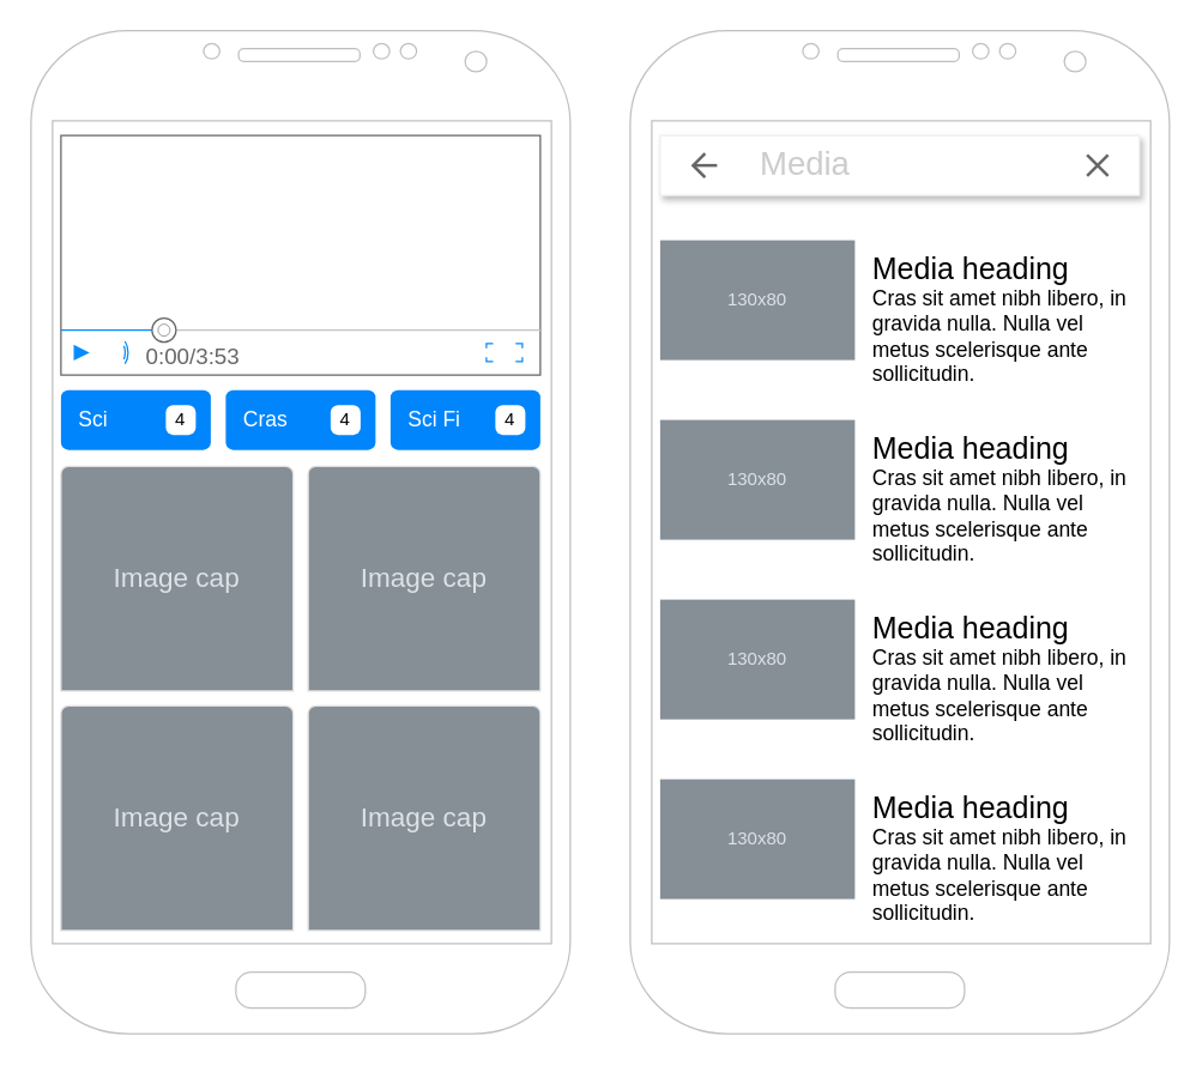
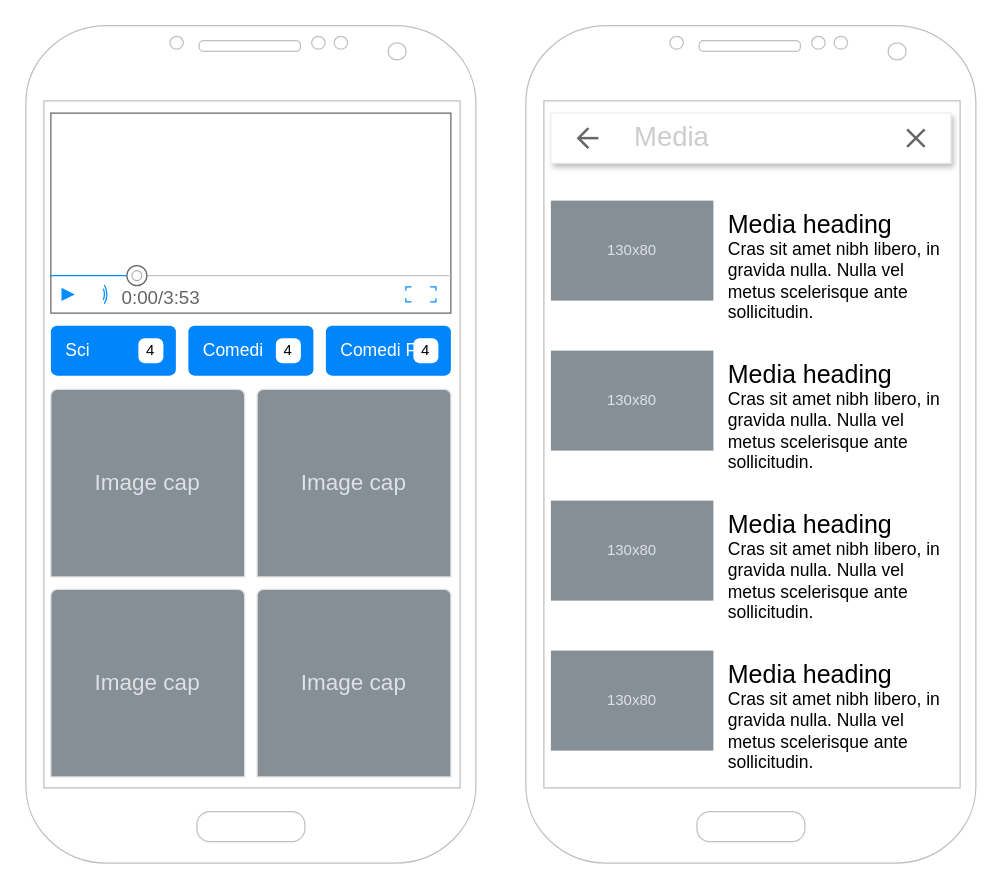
- <mxCell id="10" value="Cras" style="html=1;shadow=0;dashed=0;shape=mxgraph.bootstrap.rrect;rSize=5;strokeColor=none;strokeWidth=1;fillColor=#0085FC;fontColor=#FFFFFF;whiteSpace=wrap;align=left;verticalAlign=middle;spacingLeft=10;fontStyle=0;fontSize=14;" vertex="1" parent="1"><mxGeometry x="150" y="260" width="100" height="40" as="geometry" /></mxCell>
+ <mxCell id="10" value="Comedi" style="html=1;shadow=0;dashed=0;shape=mxgraph.bootstrap.rrect;rSize=5;strokeColor=none;strokeWidth=1;fillColor=#0085FC;fontColor=#FFFFFF;whiteSpace=wrap;align=left;verticalAlign=middle;spacingLeft=10;fontStyle=0;fontSize=14;" vertex="1" parent="1"><mxGeometry x="150" y="260" width="100" height="40" as="geometry" /></mxCell>
- <mxCell id="12" value="Sci Fi" style="html=1;shadow=0;dashed=0;shape=mxgraph.bootstrap.rrect;rSize=5;strokeColor=none;strokeWidth=1;fillColor=#0085FC;fontColor=#FFFFFF;whiteSpace=wrap;align=left;verticalAlign=middle;spacingLeft=10;fontStyle=0;fontSize=14;" vertex="1" parent="1"><mxGeometry x="260" y="260" width="100" height="40" as="geometry" /></mxCell>
+ <mxCell id="12" value="Comedi Fi" style="html=1;shadow=0;dashed=0;shape=mxgraph.bootstrap.rrect;rSize=5;strokeColor=none;strokeWidth=1;fillColor=#0085FC;fontColor=#FFFFFF;whiteSpace=wrap;align=left;verticalAlign=middle;spacingLeft=10;fontStyle=0;fontSize=14;" vertex="1" parent="1"><mxGeometry x="260" y="260" width="100" height="40" as="geometry" /></mxCell>
